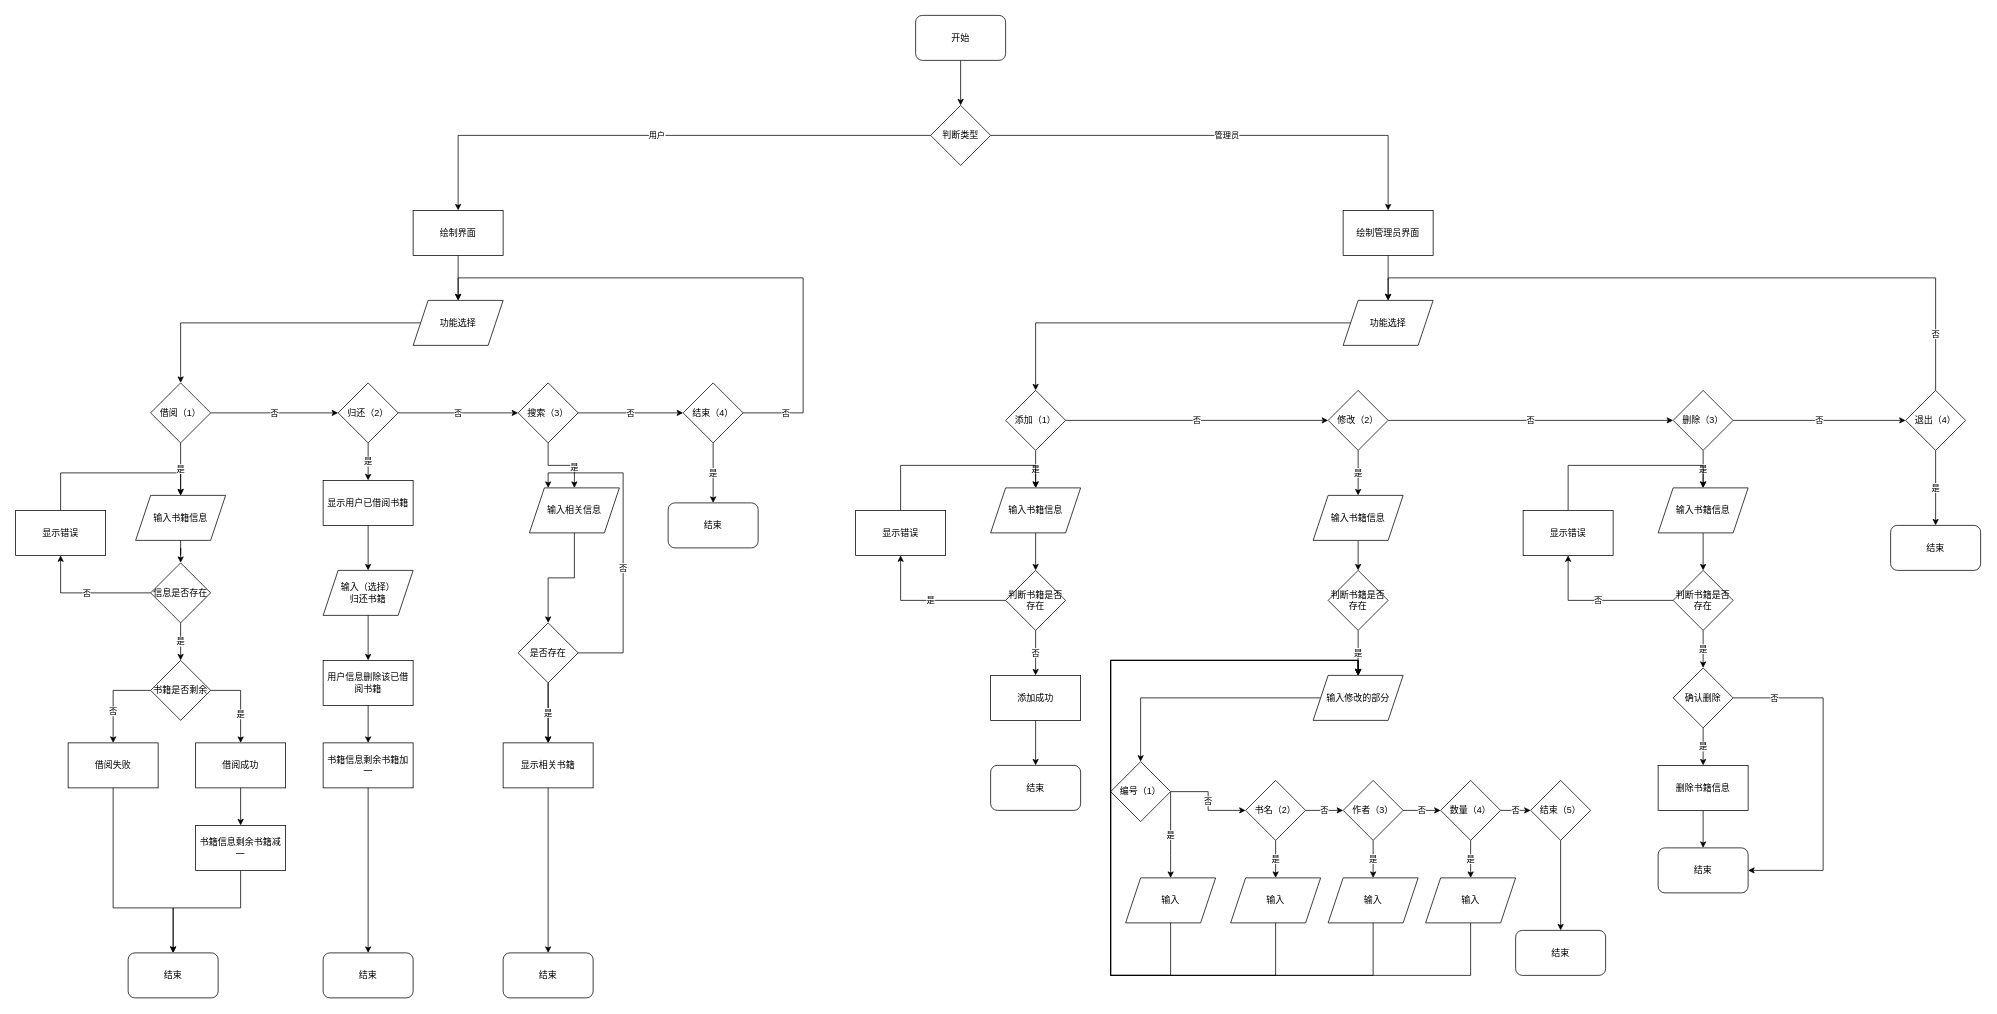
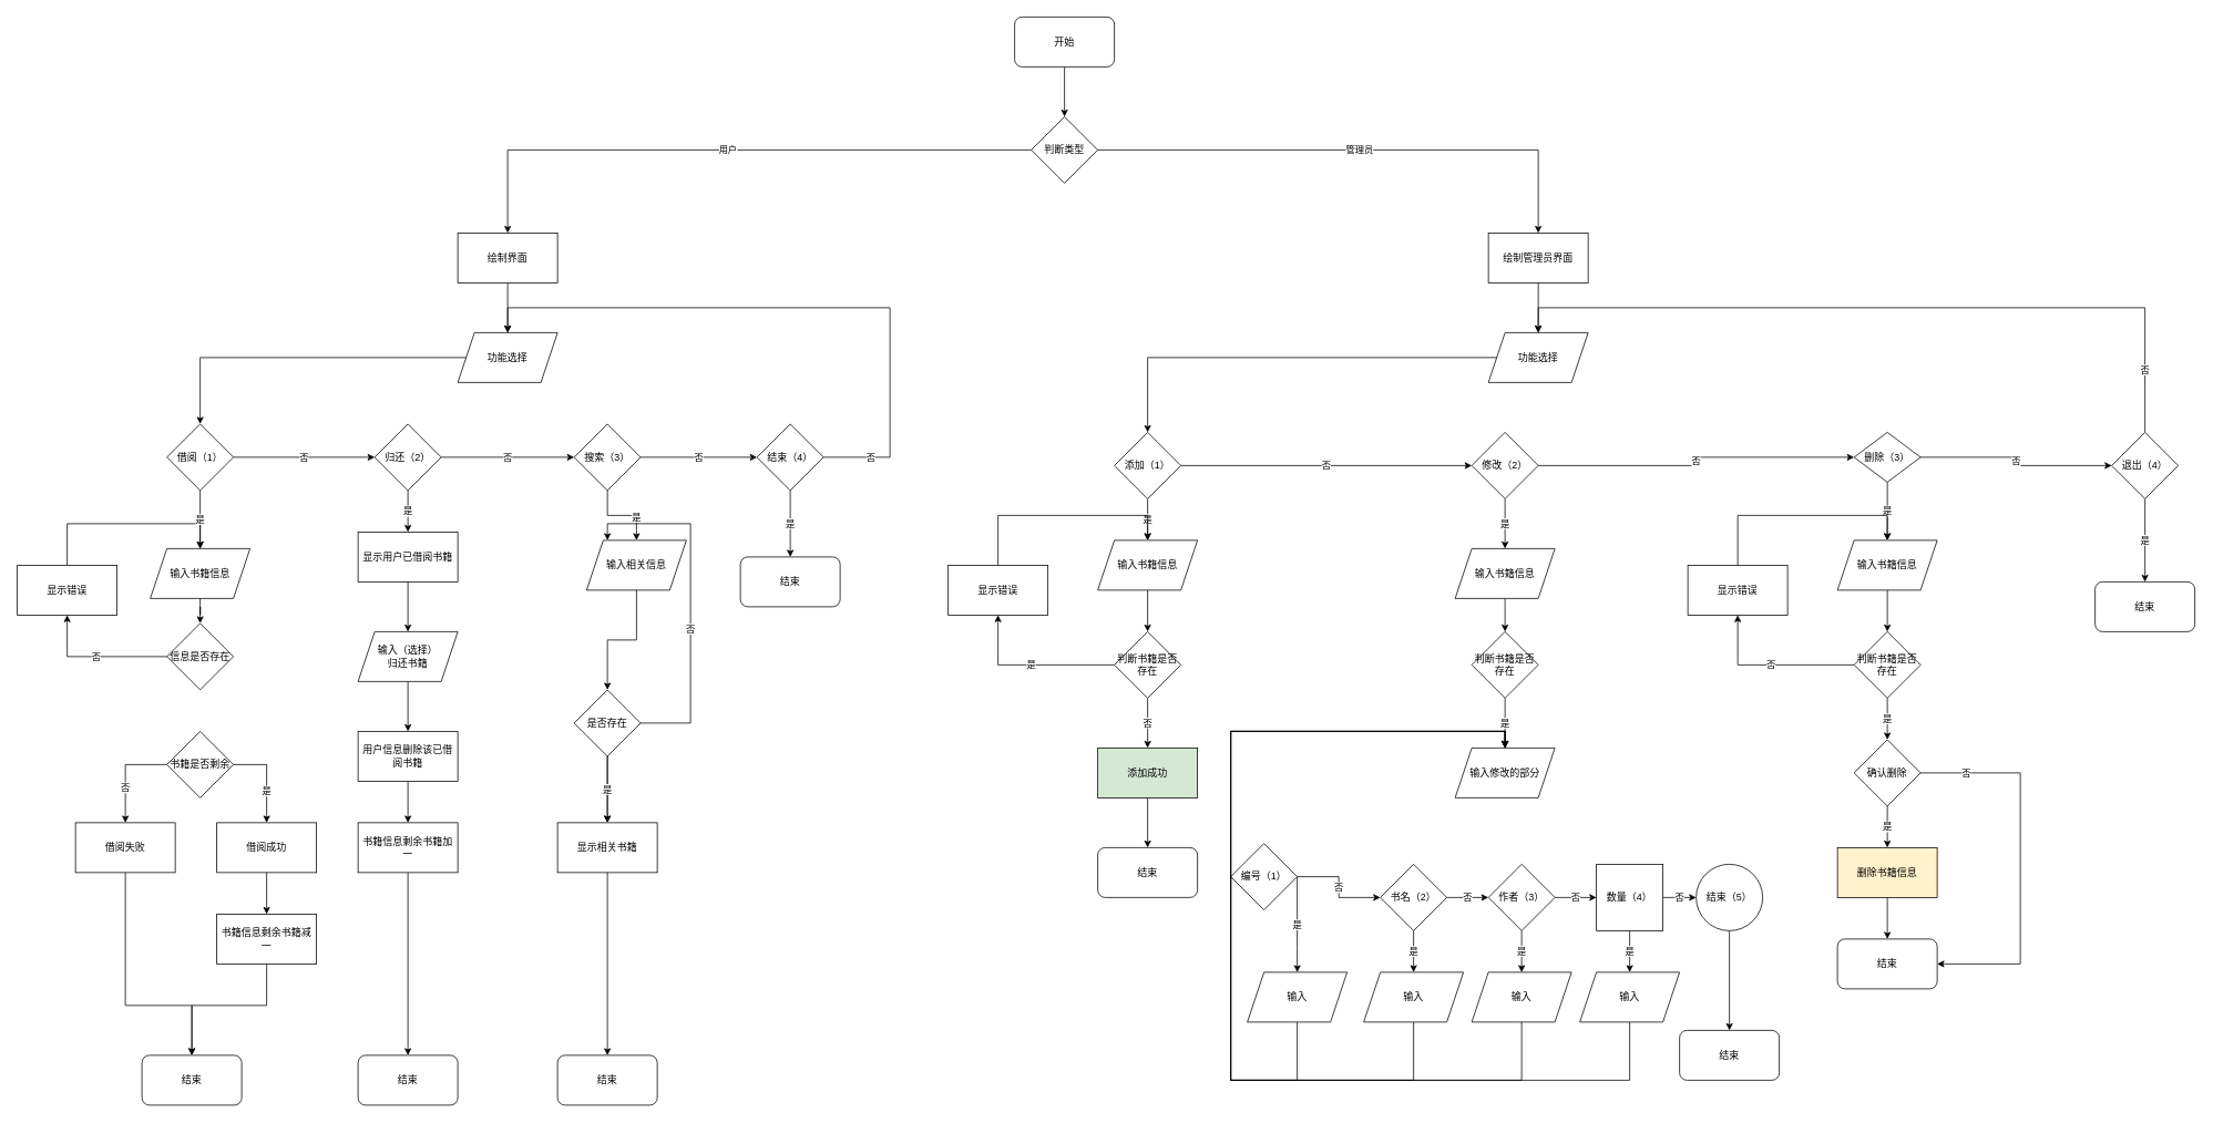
- <mxCell id="110" value="删除（3）" style="rhombus;whiteSpace=wrap;html=1;" vertex="1" parent="1"><mxGeometry x="2230" y="520" width="80" height="80" as="geometry" /></mxCell>
+ <mxCell id="110" value="删除（3）" style="rhombus;whiteSpace=wrap;html=1;" vertex="1" parent="1"><mxGeometry x="2230" y="520" width="80" height="60" as="geometry" /></mxCell>
- <mxCell id="45" value="是" style="edgeStyle=orthogonalEdgeStyle;rounded=0;orthogonalLoop=1;jettySize=auto;html=1;" edge="1" parent="37" source="39" target="44"><mxGeometry relative="1" as="geometry" /></mxCell>
- <mxCell id="65" value="添加成功" style="rounded=0;whiteSpace=wrap;html=1;" vertex="1" parent="1"><mxGeometry x="1320" y="900" width="120" height="60" as="geometry" /></mxCell>
+ <mxCell id="65" value="添加成功" style="rounded=0;whiteSpace=wrap;html=1;fillColor=#d5e8d4;" vertex="1" parent="1"><mxGeometry x="1320" y="900" width="120" height="60" as="geometry" /></mxCell>
- <mxCell id="73" style="edgeStyle=orthogonalEdgeStyle;rounded=0;orthogonalLoop=1;jettySize=auto;html=1;" edge="1" parent="1" source="74" target="77"><mxGeometry relative="1" as="geometry" /></mxCell>
- <mxCell id="122" value="删除书籍信息" style="rounded=0;whiteSpace=wrap;html=1;" vertex="1" parent="1"><mxGeometry x="2210" y="1020" width="120" height="60" as="geometry" /></mxCell>
+ <mxCell id="122" value="删除书籍信息" style="rounded=0;whiteSpace=wrap;html=1;fillColor=#fff2cc;" vertex="1" parent="1"><mxGeometry x="2210" y="1020" width="120" height="60" as="geometry" /></mxCell>
- <mxCell id="86" value="数量（4）" style="rhombus;whiteSpace=wrap;html=1;" vertex="1" parent="1"><mxGeometry x="1920" y="1040" width="80" height="80" as="geometry" /></mxCell>
+ <mxCell id="86" value="数量（4）" style="whiteSpace=wrap;html=1;rounded=0;" vertex="1" parent="1"><mxGeometry x="1920" y="1040" width="80" height="80" as="geometry" /></mxCell>
- <mxCell id="99" value="结束（5）" style="rhombus;whiteSpace=wrap;html=1;" vertex="1" parent="1"><mxGeometry x="2040" y="1040" width="80" height="80" as="geometry" /></mxCell>
+ <mxCell id="99" value="结束（5）" style="ellipse;whiteSpace=wrap;html=1;" vertex="1" parent="1"><mxGeometry x="2040" y="1040" width="80" height="80" as="geometry" /></mxCell>
